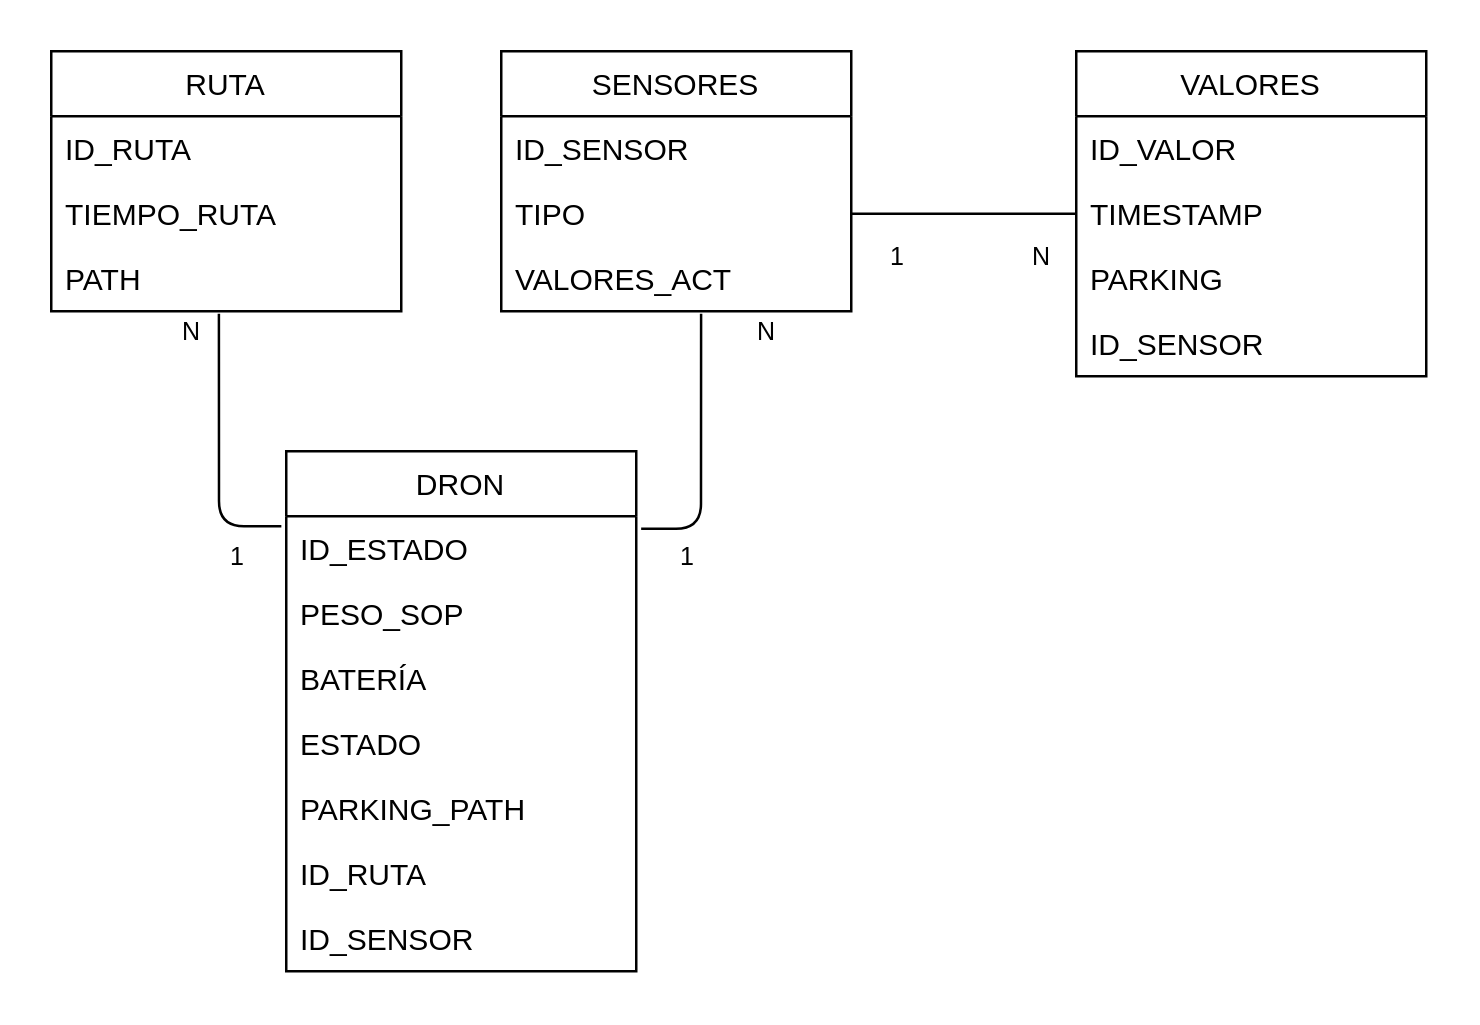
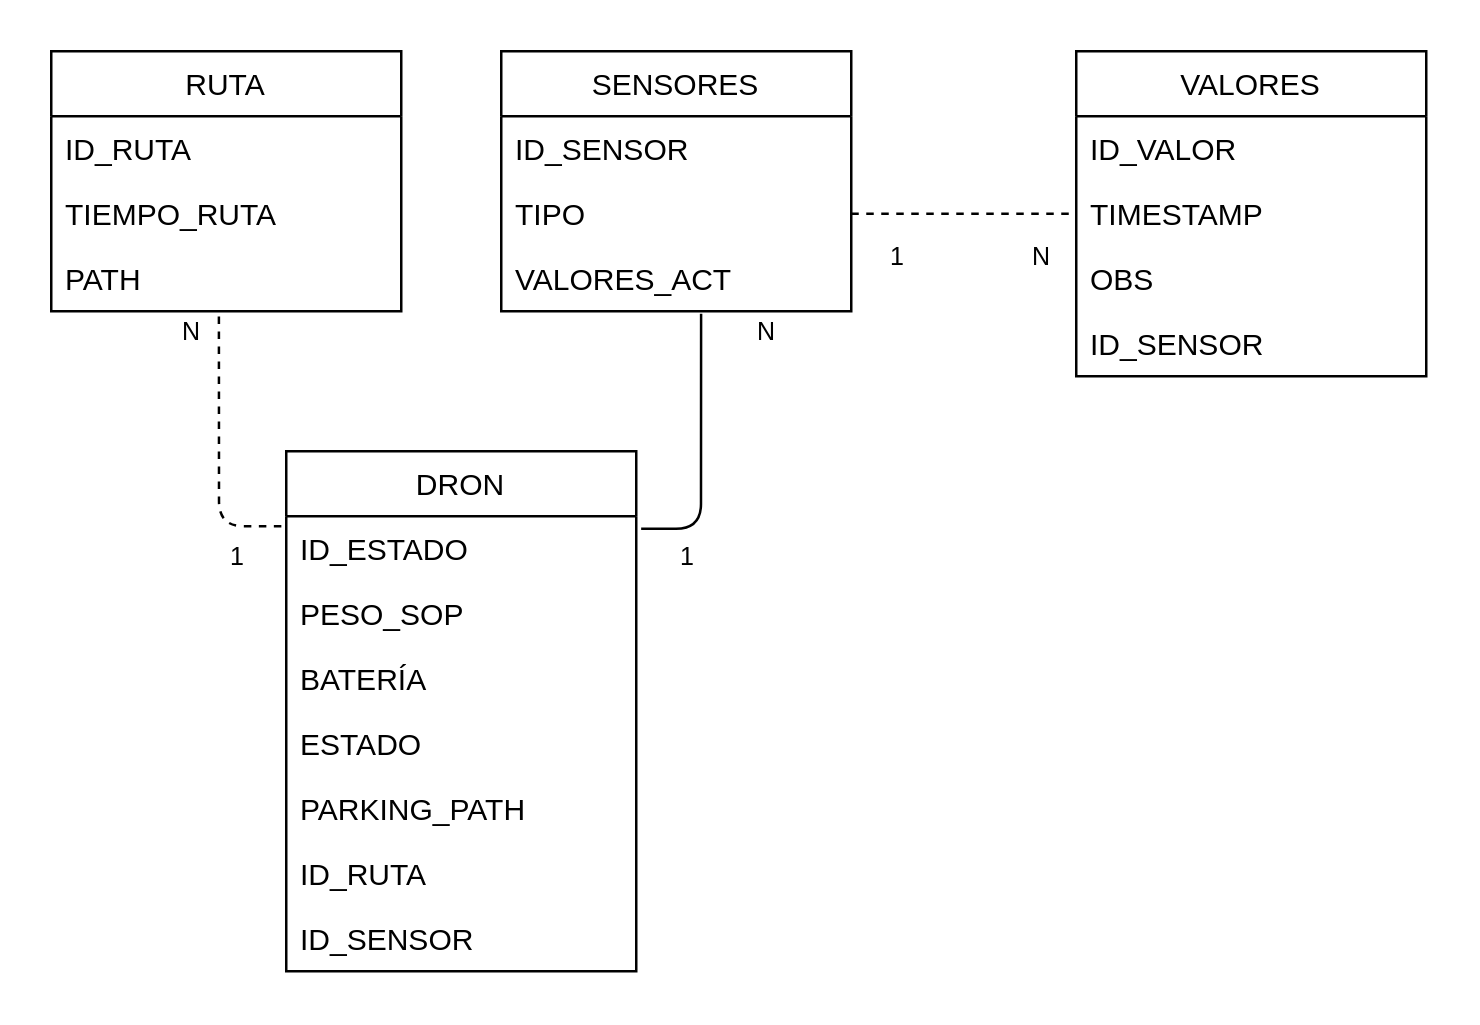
- <mxCell id="24" value="" style="endArrow=none;html=1;edgeStyle=orthogonalEdgeStyle;exitX=1;exitY=0.5;exitDx=0;exitDy=0;entryX=0;entryY=0.5;entryDx=0;entryDy=0;" edge="1" parent="1" source="8" target="29"><mxGeometry relative="1" as="geometry"><mxPoint x="390" y="266.002" as="sourcePoint" /><mxPoint x="480" y="100" as="targetPoint" /><Array as="points"><mxPoint x="410" y="85" /><mxPoint x="410" y="85" /></Array></mxGeometry></mxCell>
+ <mxCell id="24" value="" style="endArrow=none;html=1;edgeStyle=orthogonalEdgeStyle;exitX=1;exitY=0.5;exitDx=0;exitDy=0;entryX=0;entryY=0.5;entryDx=0;entryDy=0;dashed=1;" edge="1" parent="1" source="8" target="29"><mxGeometry relative="1" as="geometry"><mxPoint x="390" y="266.002" as="sourcePoint" /><mxPoint x="480" y="100" as="targetPoint" /><Array as="points"><mxPoint x="410" y="85" /><mxPoint x="410" y="85" /></Array></mxGeometry></mxCell>
- <mxCell id="30" value="PARKING" style="text;strokeColor=none;fillColor=none;align=left;verticalAlign=top;spacingLeft=4;spacingRight=4;overflow=hidden;rotatable=0;points=[[0,0.5],[1,0.5]];portConstraint=eastwest;" vertex="1" parent="27"><mxGeometry y="78" width="140" height="26" as="geometry" /></mxCell>
+ <mxCell id="30" value="OBS" style="text;strokeColor=none;fillColor=none;align=left;verticalAlign=top;spacingLeft=4;spacingRight=4;overflow=hidden;rotatable=0;points=[[0,0.5],[1,0.5]];portConstraint=eastwest;" vertex="1" parent="27"><mxGeometry y="78" width="140" height="26" as="geometry" /></mxCell>
- <mxCell id="18" value="" style="endArrow=none;html=1;edgeStyle=orthogonalEdgeStyle;entryX=0.479;entryY=1.038;entryDx=0;entryDy=0;entryPerimeter=0;exitX=-0.014;exitY=0.154;exitDx=0;exitDy=0;exitPerimeter=0;" parent="1" source="11" target="5" edge="1"><mxGeometry relative="1" as="geometry"><mxPoint x="170" y="330" as="sourcePoint" /><mxPoint x="330" y="330" as="targetPoint" /></mxGeometry></mxCell>
+ <mxCell id="18" value="" style="endArrow=none;html=1;edgeStyle=orthogonalEdgeStyle;entryX=0.479;entryY=1.038;entryDx=0;entryDy=0;entryPerimeter=0;exitX=-0.014;exitY=0.154;exitDx=0;exitDy=0;exitPerimeter=0;dashed=1;" parent="1" source="11" target="5" edge="1"><mxGeometry relative="1" as="geometry"><mxPoint x="170" y="330" as="sourcePoint" /><mxPoint x="330" y="330" as="targetPoint" /></mxGeometry></mxCell>
